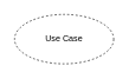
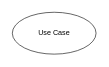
- <mxCell id="2" value="Use Case" style="ellipse;whiteSpace=wrap;html=1;dashed=1;" vertex="1" parent="1"><mxGeometry x="20" y="20" width="140" height="70" as="geometry" /></mxCell>
+ <mxCell id="2" value="Use Case" style="ellipse;whiteSpace=wrap;html=1;" vertex="1" parent="1"><mxGeometry x="20" y="20" width="140" height="70" as="geometry" /></mxCell>
